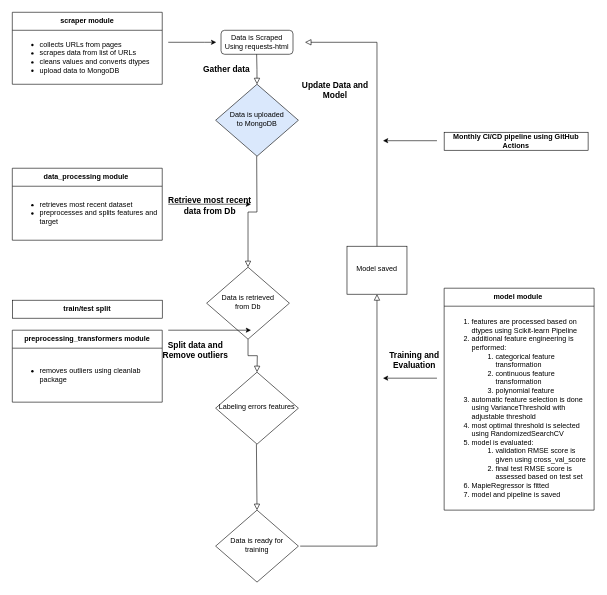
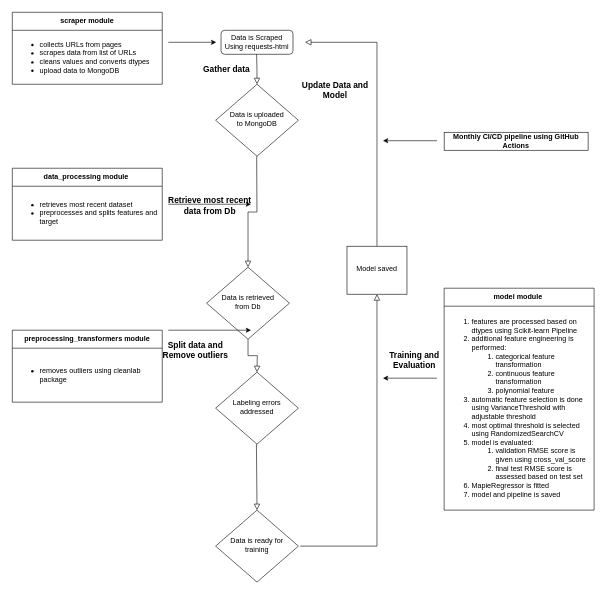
- <mxCell id="4" value="&lt;font style=&quot;font-size: 12px;&quot;&gt;Data is uploaded&lt;br style=&quot;font-size: 12px;&quot;&gt;to MongoDB&lt;/font&gt;" style="rhombus;whiteSpace=wrap;html=1;shadow=0;fontFamily=Helvetica;fontSize=12;align=center;strokeWidth=1;spacing=6;spacingTop=-4;fillColor=#dae8fc;" parent="1" vertex="1"><mxGeometry x="359" y="140" width="138" height="120" as="geometry" /></mxCell>
+ <mxCell id="4" value="&lt;font style=&quot;font-size: 12px;&quot;&gt;Data is uploaded&lt;br style=&quot;font-size: 12px;&quot;&gt;to MongoDB&lt;/font&gt;" style="rhombus;whiteSpace=wrap;html=1;shadow=0;fontFamily=Helvetica;fontSize=12;align=center;strokeWidth=1;spacing=6;spacingTop=-4;" parent="1" vertex="1"><mxGeometry x="359" y="140" width="138" height="120" as="geometry" /></mxCell>
- <mxCell id="7" value="&lt;b&gt;train/test split&lt;/b&gt;" style="rounded=0;whiteSpace=wrap;html=1;" parent="1" vertex="1"><mxGeometry x="20" y="500" width="250" height="30" as="geometry" /></mxCell>
- <mxCell id="23" value="Labeling&amp;nbsp;errors features" style="rhombus;whiteSpace=wrap;html=1;shadow=0;fontFamily=Helvetica;fontSize=12;align=center;strokeWidth=1;spacing=6;spacingTop=-4;" vertex="1" parent="1"><mxGeometry x="359" y="620" width="138" height="120" as="geometry" /></mxCell>
+ <mxCell id="23" value="Labeling&amp;nbsp;errors addressed" style="rhombus;whiteSpace=wrap;html=1;shadow=0;fontFamily=Helvetica;fontSize=12;align=center;strokeWidth=1;spacing=6;spacingTop=-4;" vertex="1" parent="1"><mxGeometry x="359" y="620" width="138" height="120" as="geometry" /></mxCell>
